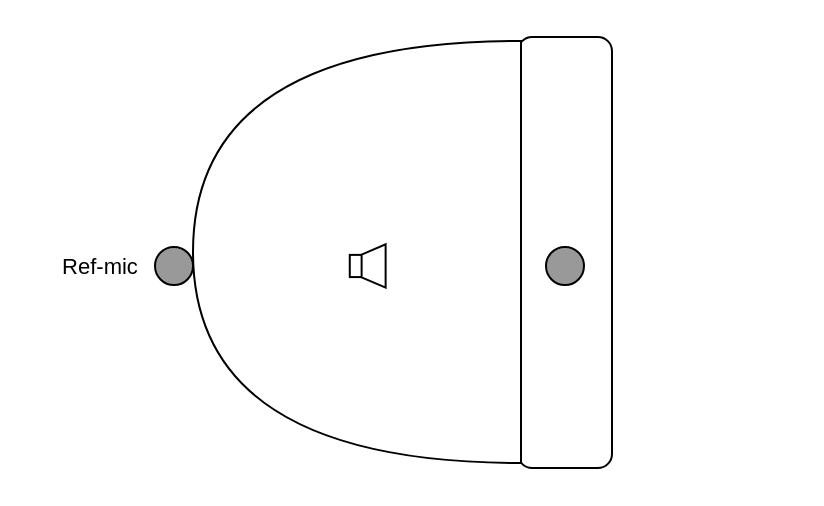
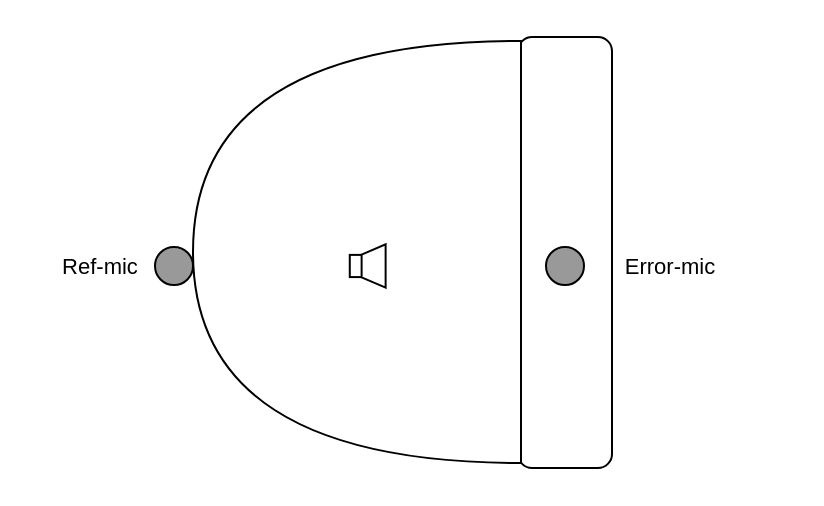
+ <mxCell id="9" value="&lt;span style=&quot;font-size: 11px&quot;&gt;Error-mic&lt;/span&gt;" style="text;html=1;strokeColor=none;fillColor=none;align=center;verticalAlign=middle;whiteSpace=wrap;rounded=0;fontSize=6;" vertex="1" parent="1"><mxGeometry x="305" y="118" width="60" height="30" as="geometry" /></mxCell>
